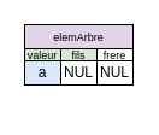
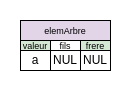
- <mxCell id="9" value="&lt;font style=&quot;font-size: 9px&quot;&gt;fils&lt;/font&gt;" style="rounded=0;whiteSpace=wrap;html=1;fillColor=#d5e8d4;" parent="2" vertex="1"><mxGeometry x="30" y="20" width="30" height="10" as="geometry" /></mxCell>
+ <mxCell id="9" value="&lt;font style=&quot;font-size: 9px&quot;&gt;fils&lt;/font&gt;" style="rounded=0;whiteSpace=wrap;html=1;" parent="2" vertex="1"><mxGeometry x="30" y="20" width="30" height="10" as="geometry" /></mxCell>
- <mxCell id="10" value="&lt;font style=&quot;font-size: 9px&quot;&gt;frere&lt;/font&gt;" style="rounded=0;whiteSpace=wrap;html=1;" parent="2" vertex="1"><mxGeometry x="60" y="20" width="30" height="10" as="geometry" /></mxCell>
+ <mxCell id="10" value="&lt;font style=&quot;font-size: 9px&quot;&gt;frere&lt;/font&gt;" style="rounded=0;whiteSpace=wrap;html=1;fillColor=#d5e8d4;" parent="2" vertex="1"><mxGeometry x="60" y="20" width="30" height="10" as="geometry" /></mxCell>
- <mxCell id="5" value="a" style="rounded=0;whiteSpace=wrap;html=1;fillColor=#dae8fc;" parent="4" vertex="1"><mxGeometry width="30" height="20" as="geometry" /></mxCell>
+ <mxCell id="5" value="a" style="rounded=0;whiteSpace=wrap;html=1;" parent="4" vertex="1"><mxGeometry width="30" height="20" as="geometry" /></mxCell>
